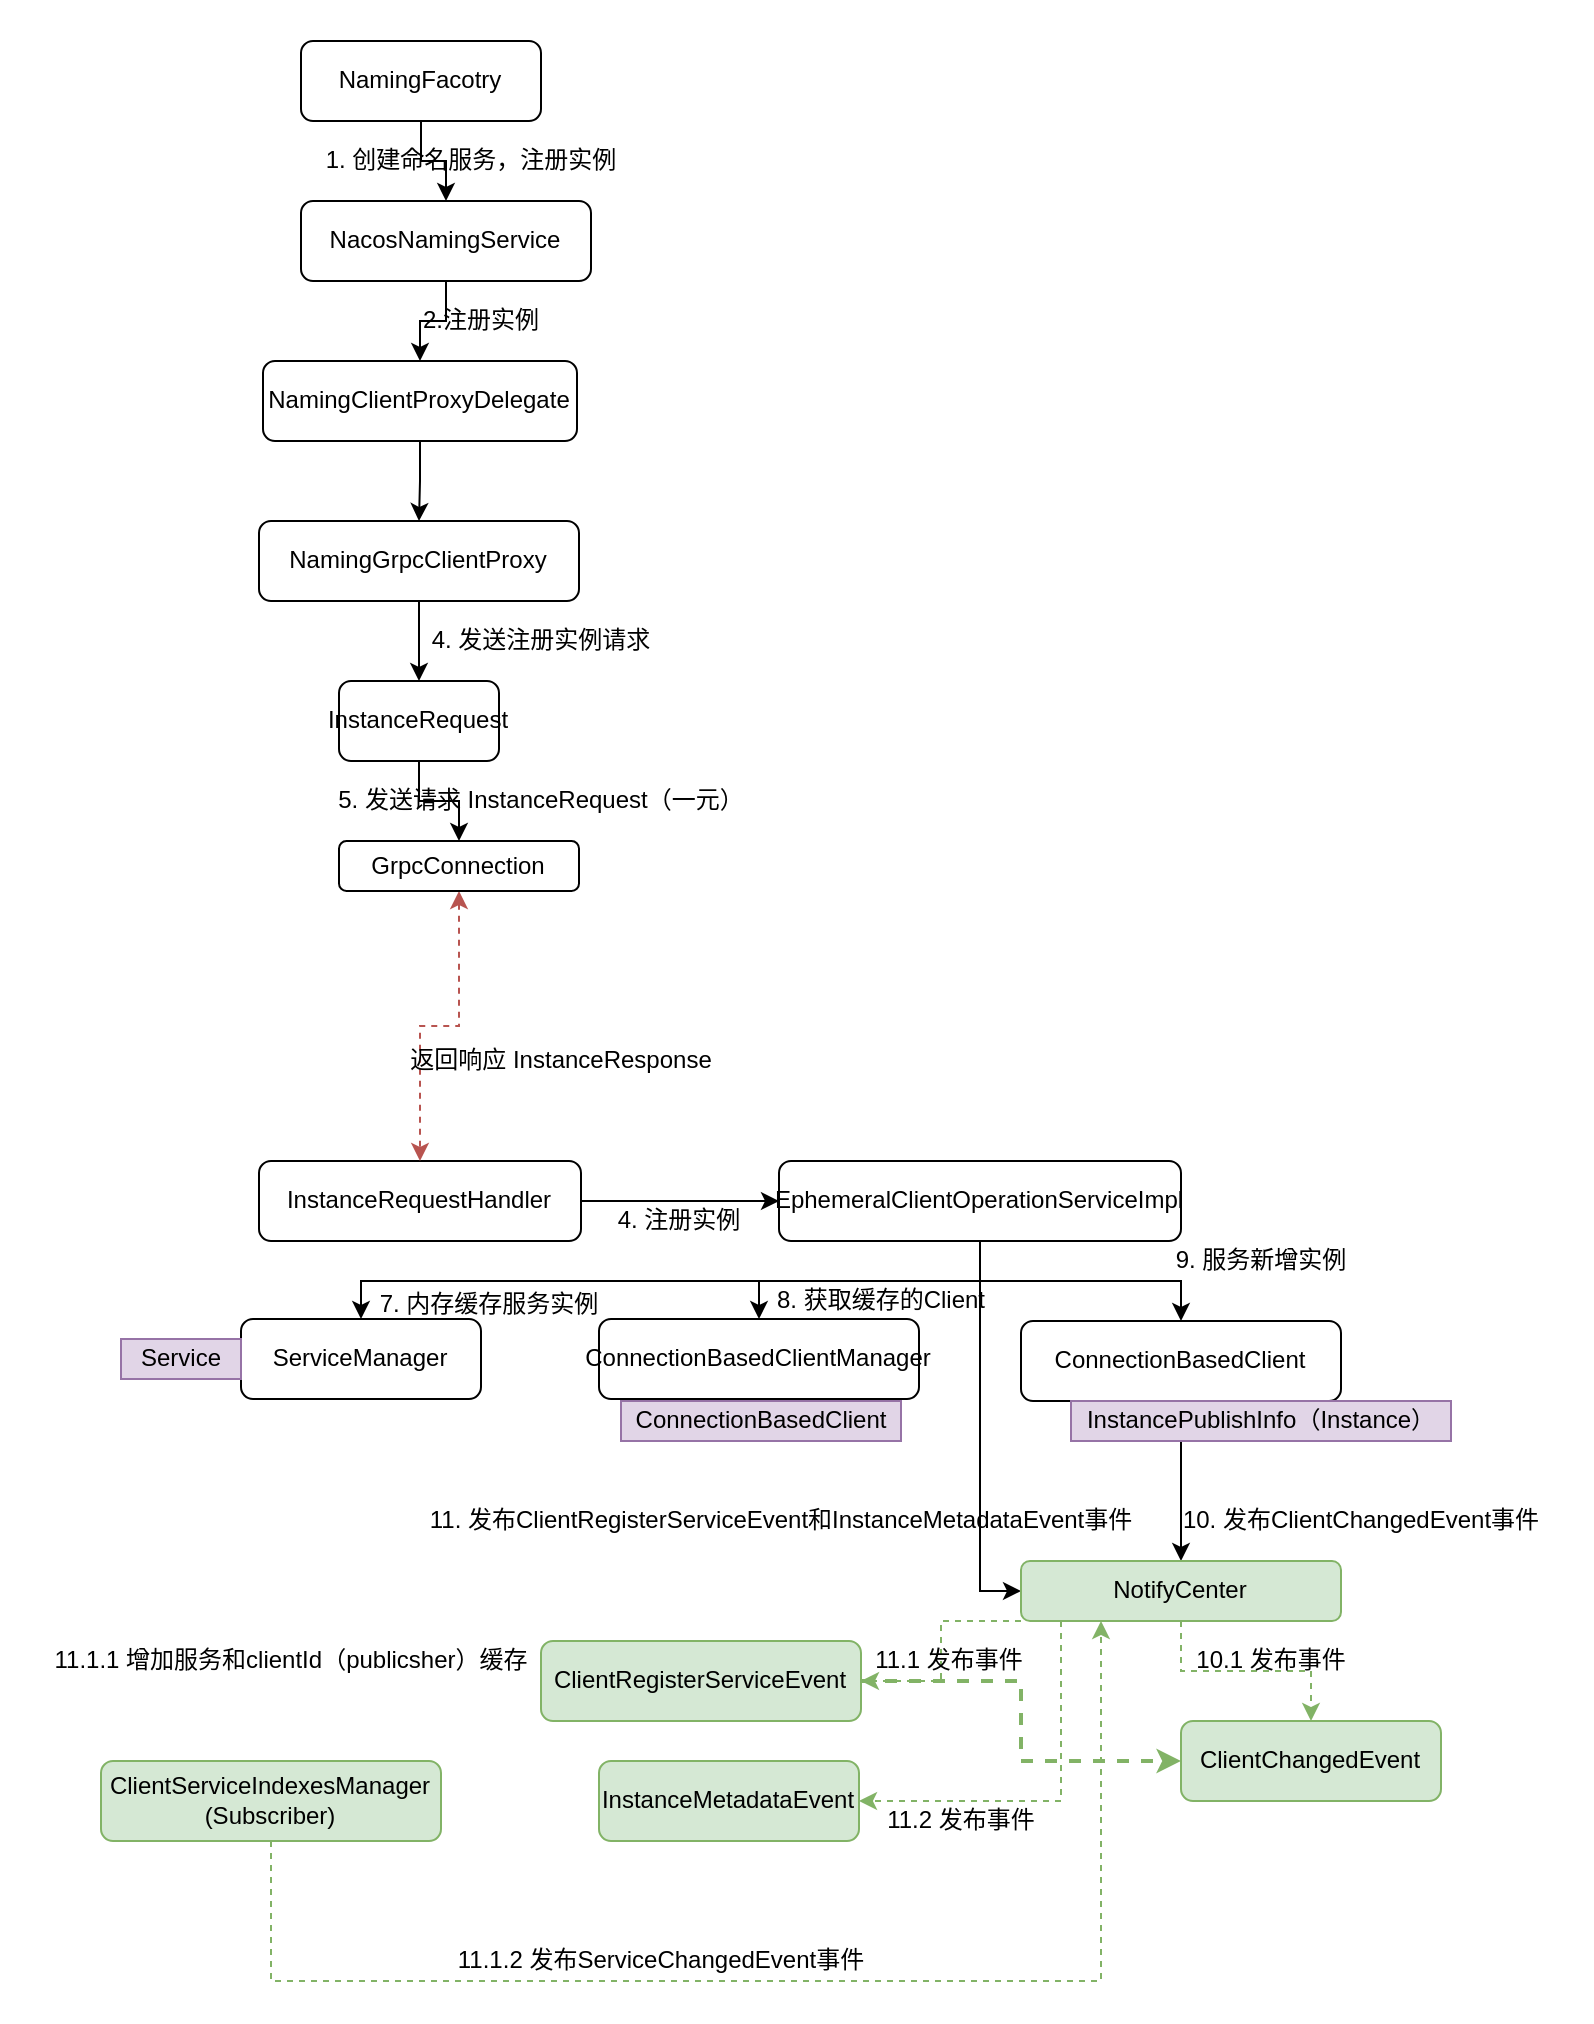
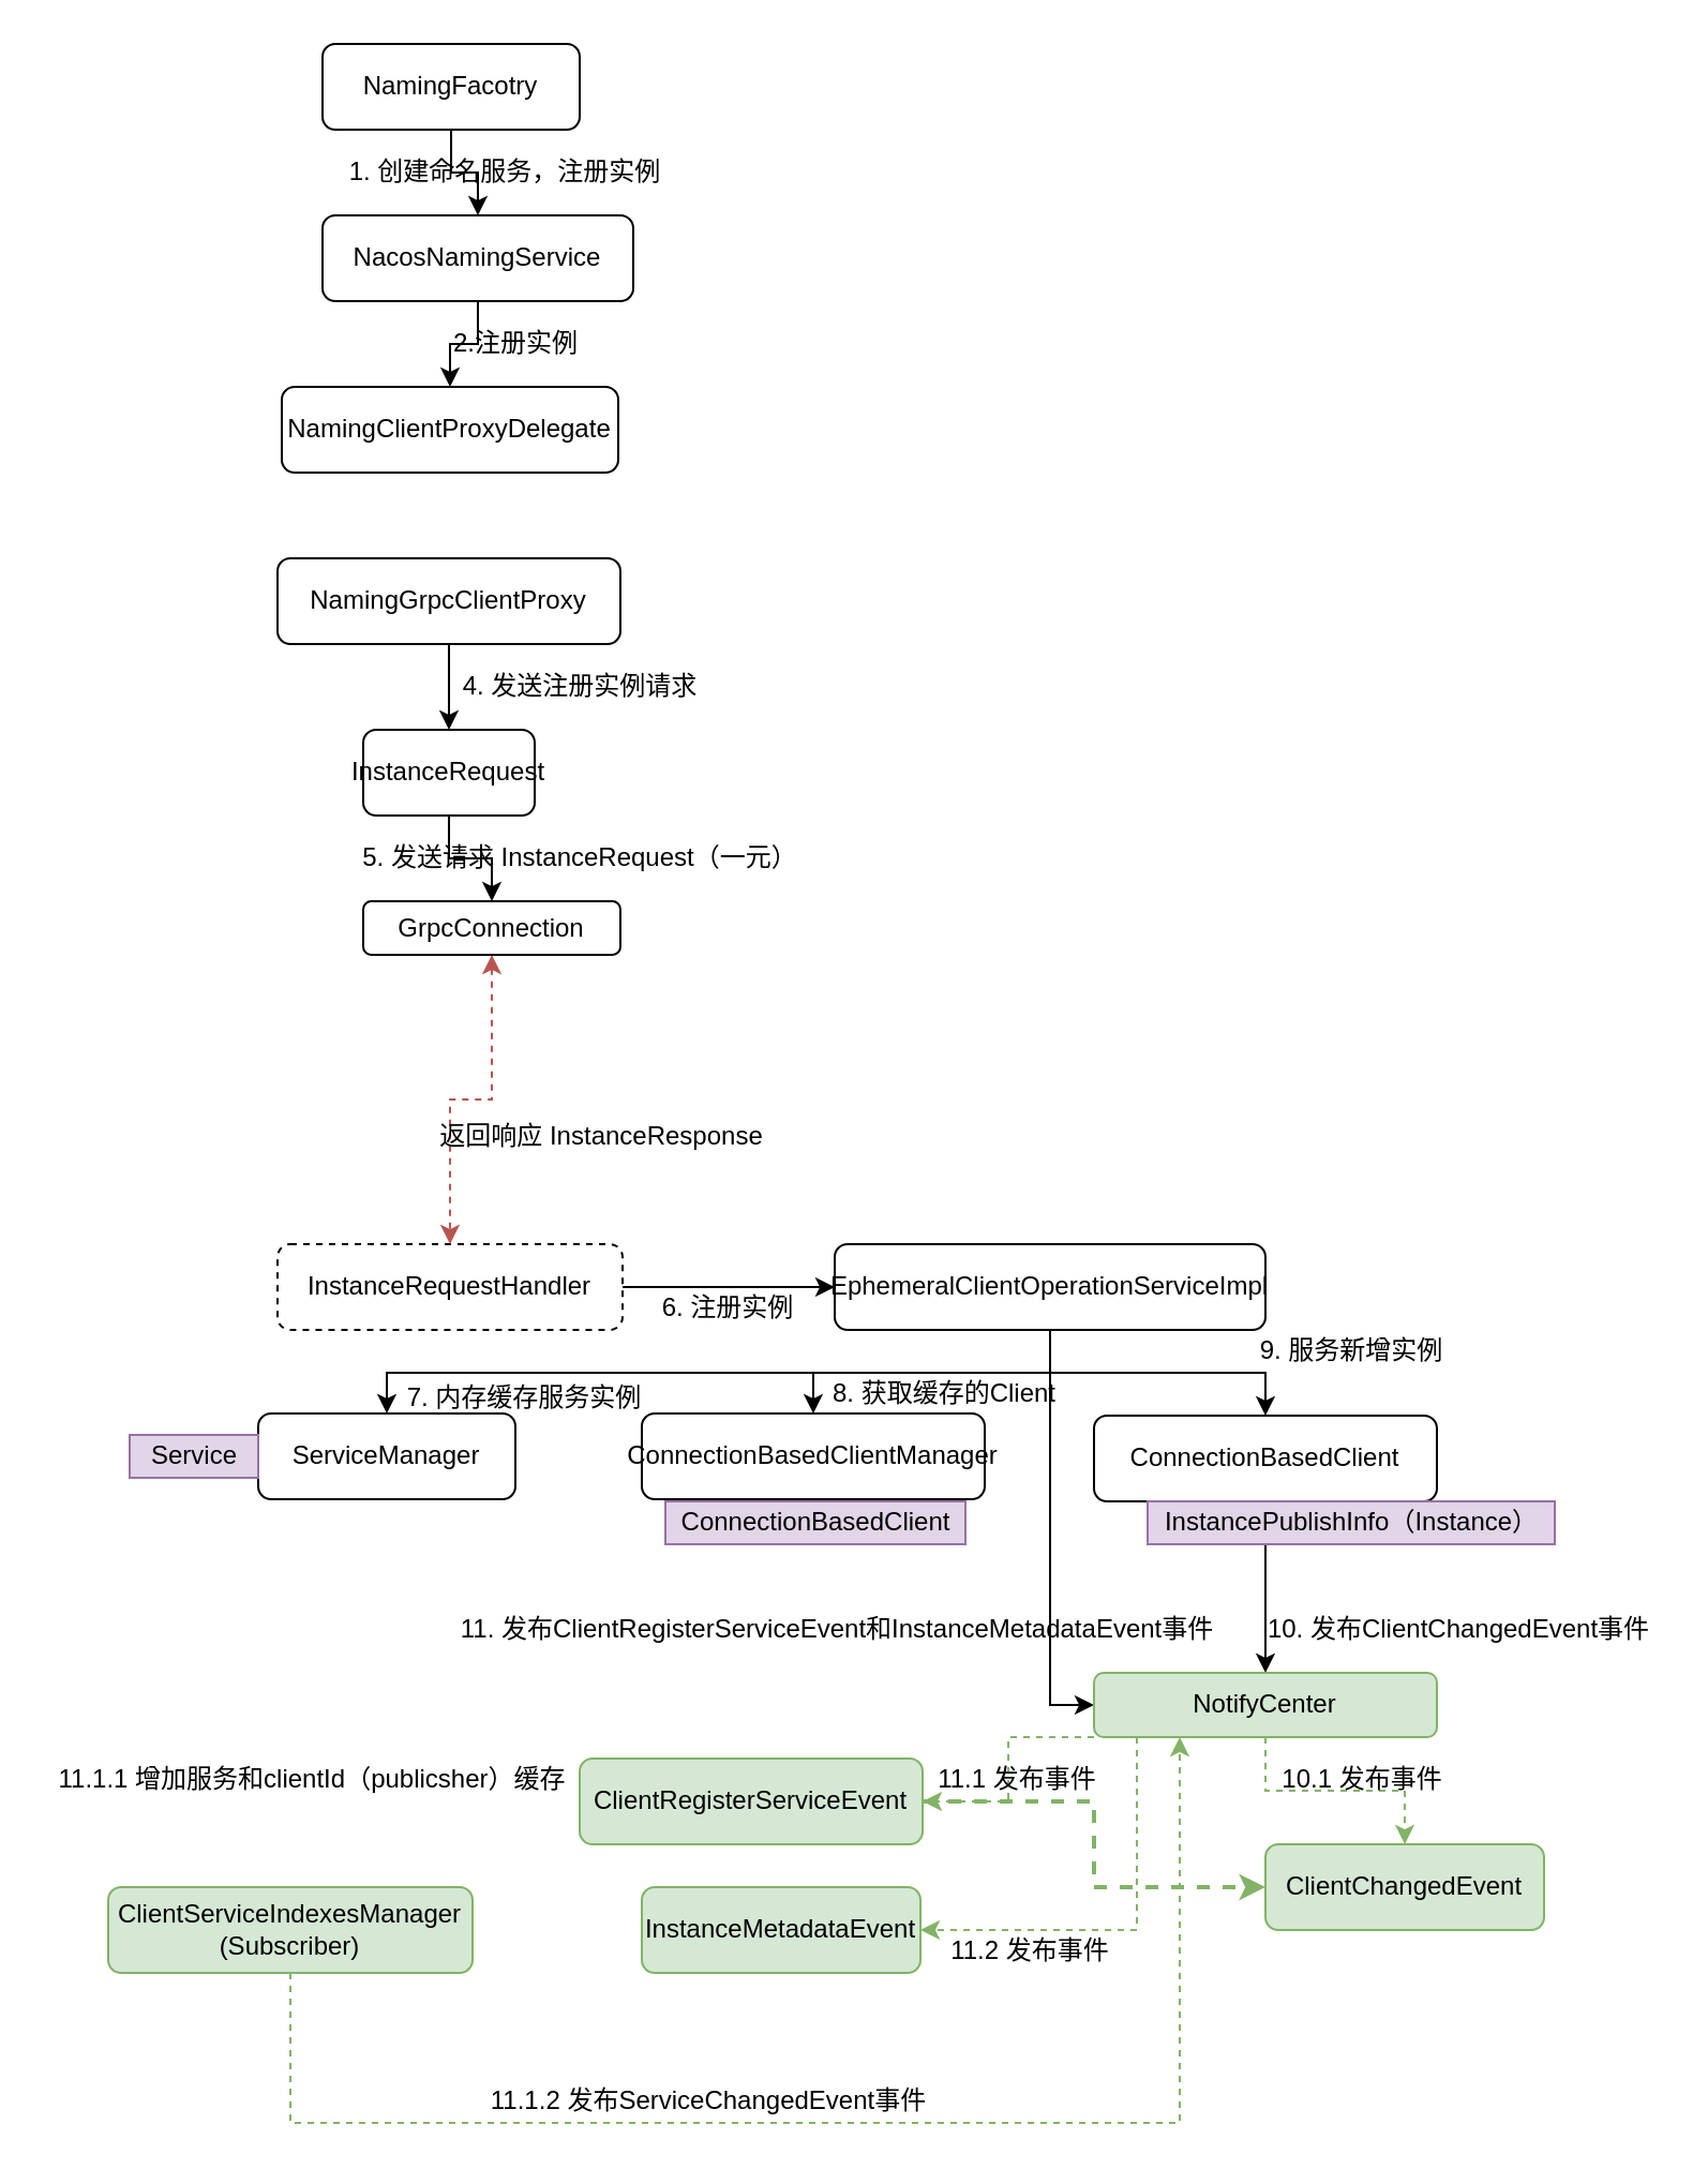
- <mxCell id="8" style="edgeStyle=orthogonalEdgeStyle;rounded=0;orthogonalLoop=1;jettySize=auto;html=1;" parent="1" source="9" target="12" edge="1"><mxGeometry relative="1" as="geometry" /></mxCell>
- <mxCell id="16" value="&lt;span&gt;InstanceRequestHandler&lt;/span&gt;" style="rounded=1;whiteSpace=wrap;html=1;" parent="1" vertex="1"><mxGeometry x="129" y="580" width="161" height="40" as="geometry" /></mxCell>
+ <mxCell id="16" value="&lt;span&gt;InstanceRequestHandler&lt;/span&gt;" style="rounded=1;whiteSpace=wrap;html=1;dashed=1;" parent="1" vertex="1"><mxGeometry x="129" y="580" width="161" height="40" as="geometry" /></mxCell>
- <mxCell id="27" value="4. 注册实例" style="text;html=1;align=center;verticalAlign=middle;resizable=0;points=[];autosize=1;strokeColor=none;fillColor=none;" parent="1" vertex="1"><mxGeometry x="299" y="600" width="80" height="20" as="geometry" /></mxCell>
+ <mxCell id="27" value="6. 注册实例" style="text;html=1;align=center;verticalAlign=middle;resizable=0;points=[];autosize=1;strokeColor=none;fillColor=none;" parent="1" vertex="1"><mxGeometry x="299" y="600" width="80" height="20" as="geometry" /></mxCell>
